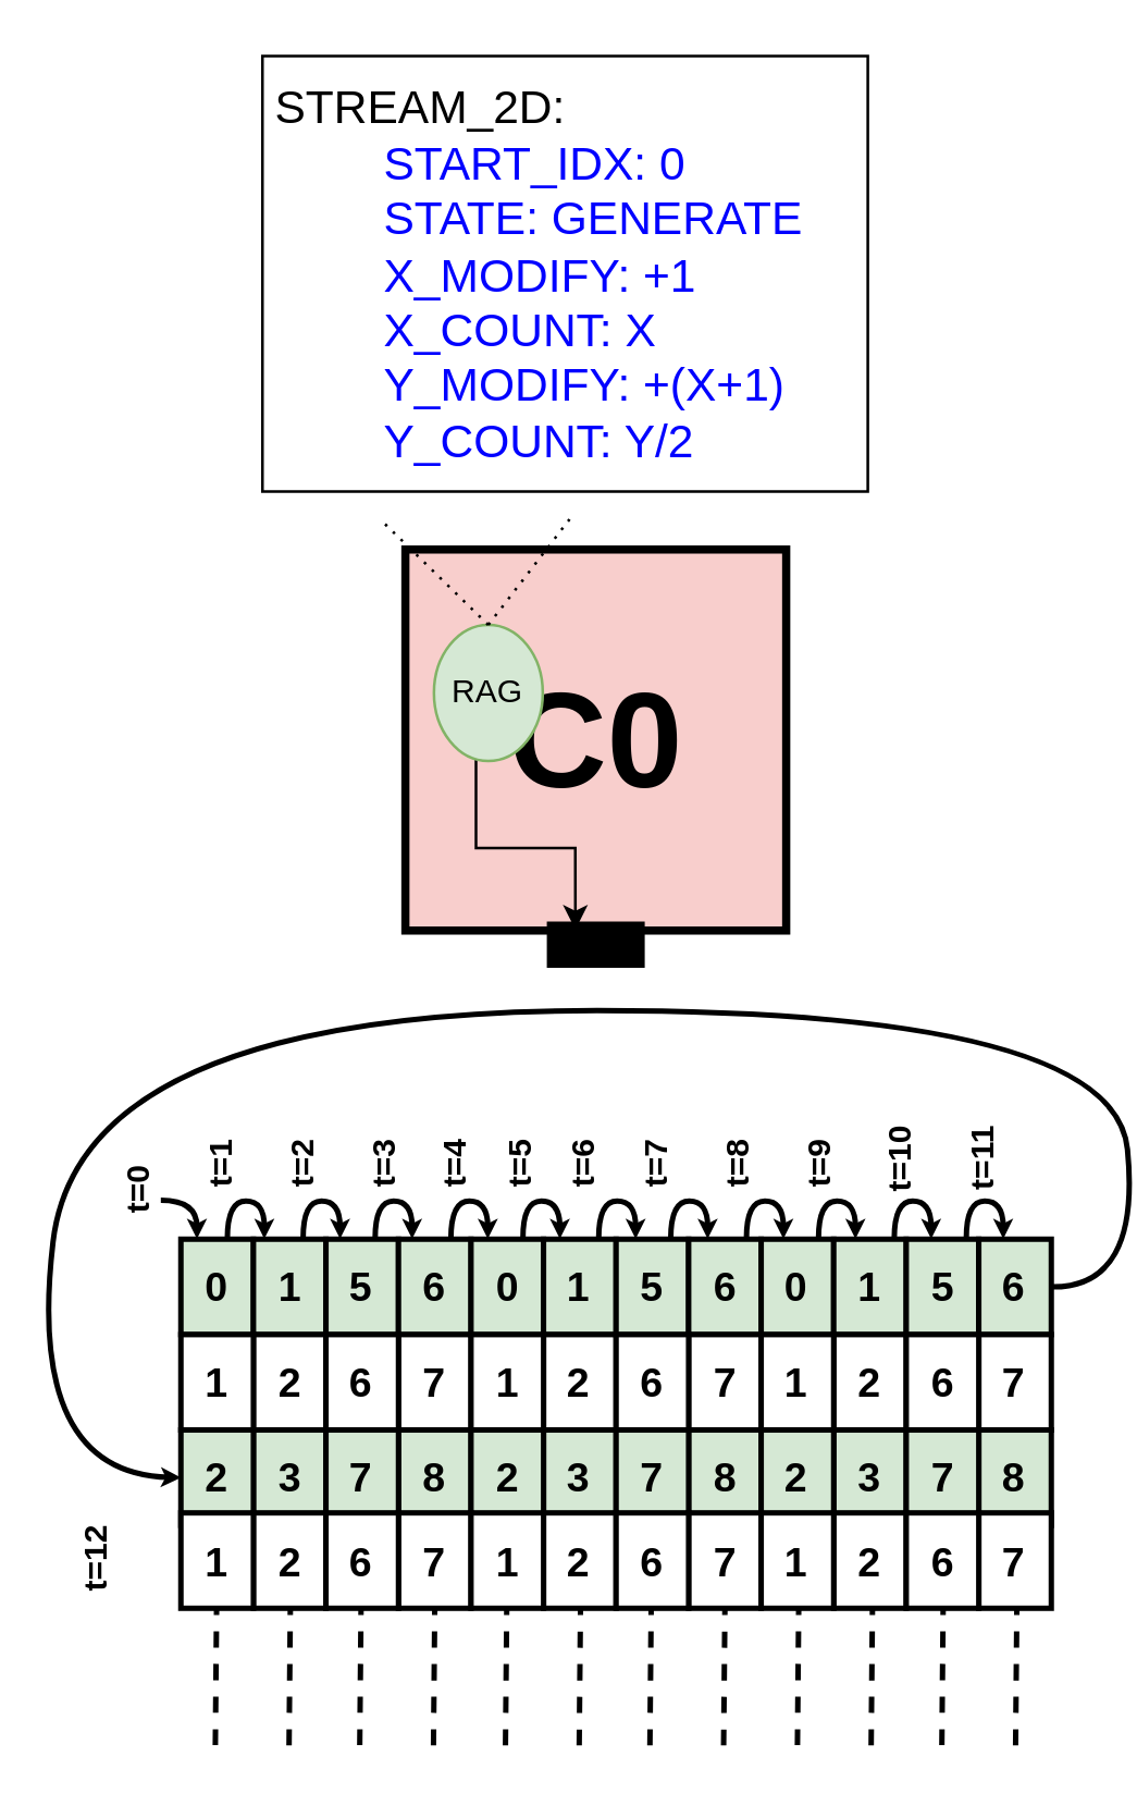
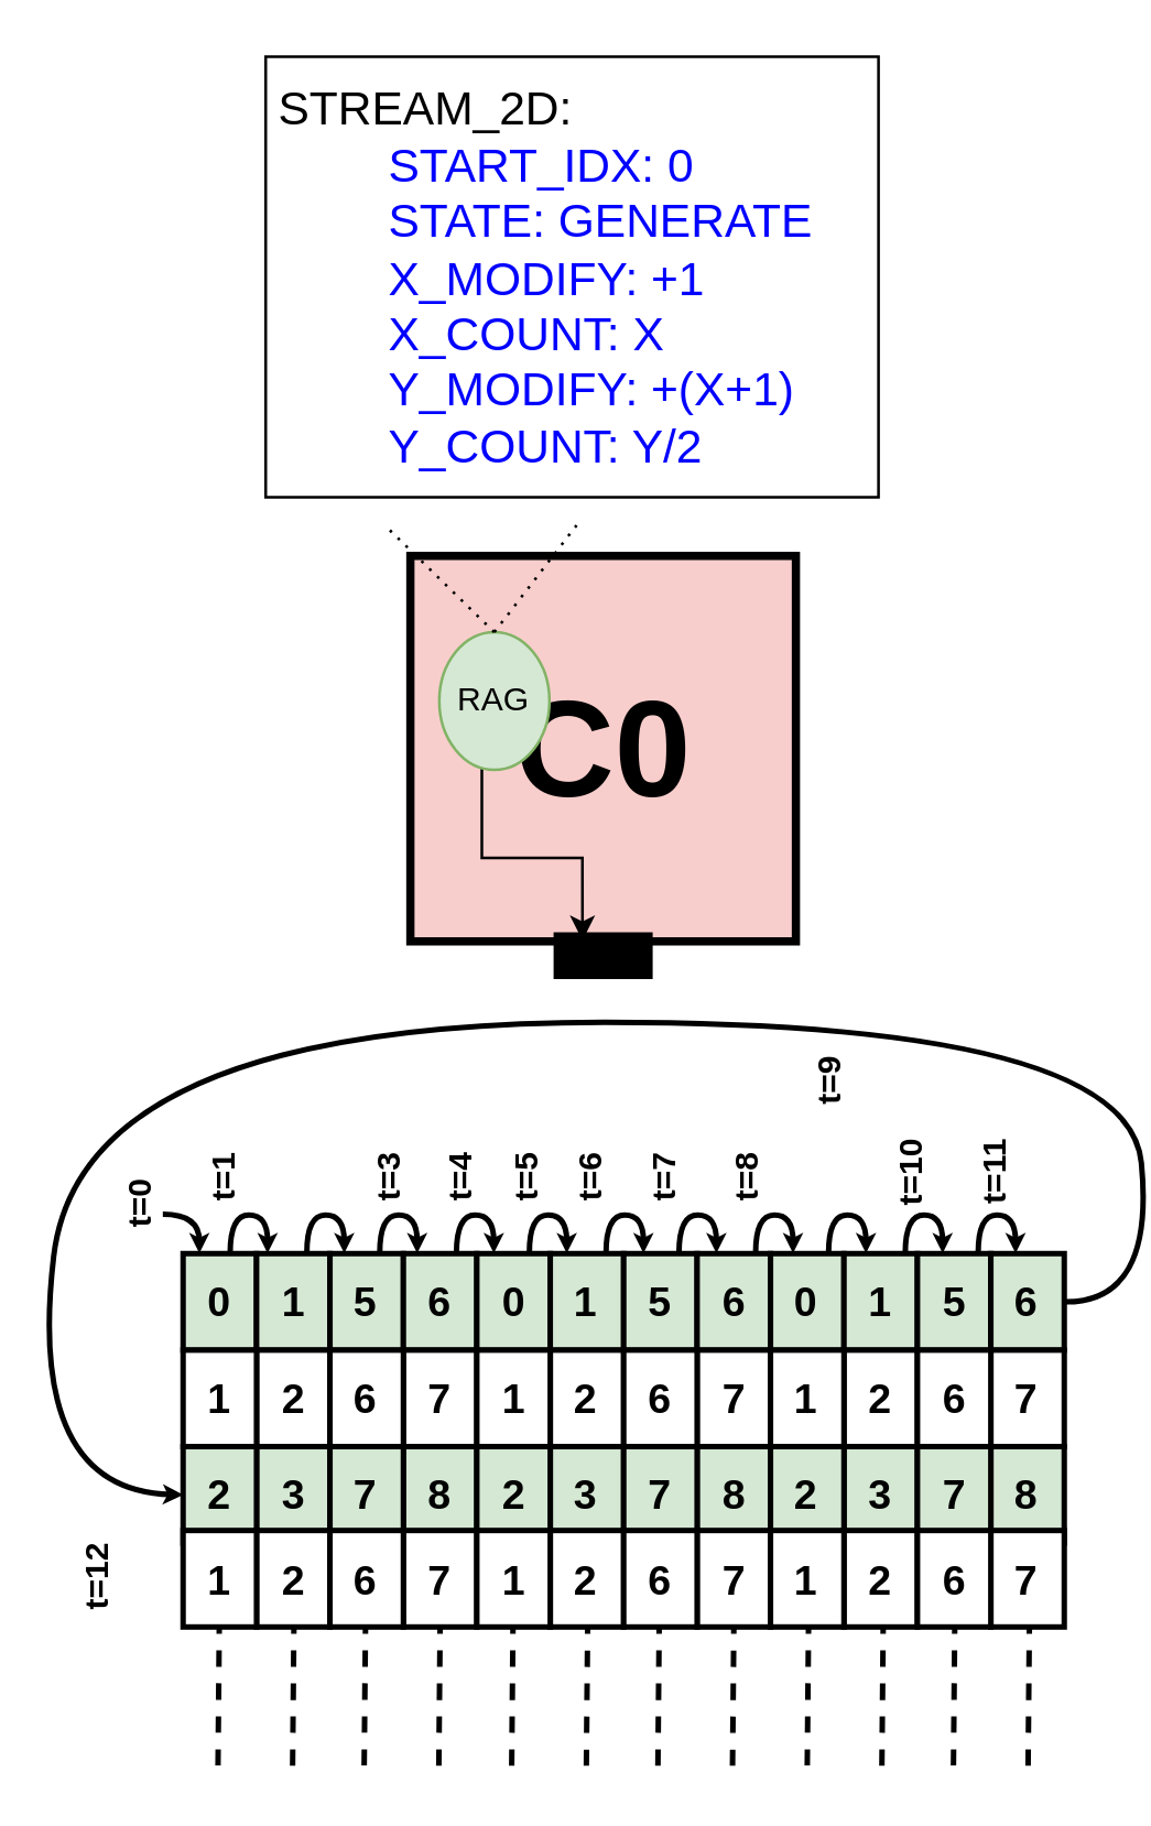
- <mxCell id="10" value="t=2" style="text;html=1;align=center;verticalAlign=middle;resizable=0;points=[];autosize=1;strokeColor=none;fillColor=none;fontSize=12;horizontal=0;fontStyle=1" parent="1" vertex="1"><mxGeometry x="96" y="417.63" width="30" height="20" as="geometry" /></mxCell>
- <mxCell id="18" value="t=9" style="text;html=1;align=center;verticalAlign=middle;resizable=0;points=[];autosize=1;strokeColor=none;fillColor=none;fontSize=12;horizontal=0;fontStyle=1" parent="1" vertex="1"><mxGeometry x="286" y="417.63" width="30" height="20" as="geometry" /></mxCell>
+ <mxCell id="18" value="t=9" style="text;html=1;align=center;verticalAlign=middle;resizable=0;points=[];autosize=1;strokeColor=none;fillColor=none;fontSize=12;horizontal=0;fontStyle=1" parent="1" vertex="1"><mxGeometry x="286" y="382.63" width="30" height="20" as="geometry" /></mxCell>
